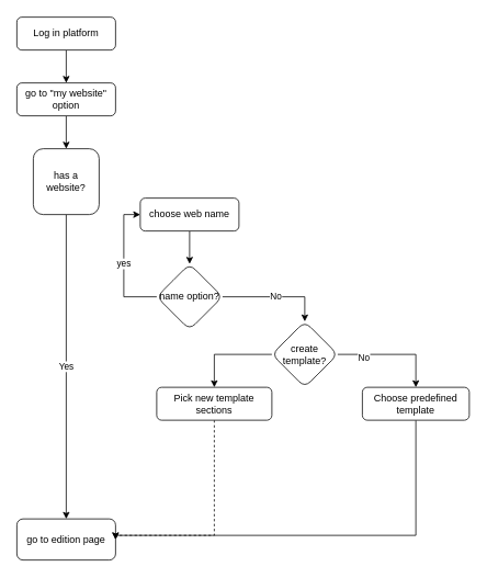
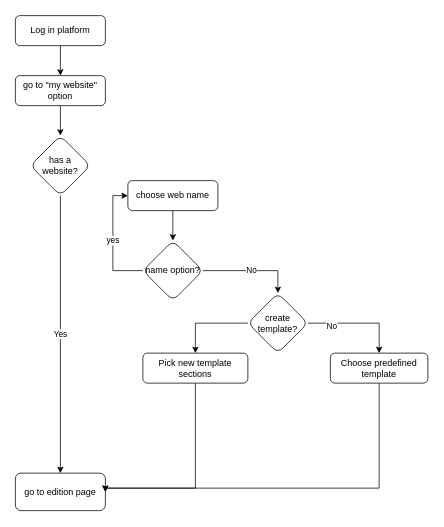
- <mxCell id="7" value="has a website?" style="whiteSpace=wrap;html=1;rounded=1;" vertex="1" parent="1"><mxGeometry x="40" y="180" width="80" height="80" as="geometry" /></mxCell>
+ <mxCell id="7" value="has a website?" style="rhombus;whiteSpace=wrap;html=1;rounded=1;" vertex="1" parent="1"><mxGeometry x="40" y="180" width="80" height="80" as="geometry" /></mxCell>
- <mxCell id="18" style="edgeStyle=orthogonalEdgeStyle;rounded=0;orthogonalLoop=1;jettySize=auto;html=1;entryX=1;entryY=0.5;entryDx=0;entryDy=0;dashed=1;" edge="1" parent="1" source="19" target="8"><mxGeometry relative="1" as="geometry"><Array as="points"><mxPoint x="260" y="650" /><mxPoint x="140" y="650" /></Array></mxGeometry></mxCell>
+ <mxCell id="18" style="edgeStyle=orthogonalEdgeStyle;rounded=0;orthogonalLoop=1;jettySize=auto;html=1;entryX=1;entryY=0.5;entryDx=0;entryDy=0;" edge="1" parent="1" source="19" target="8"><mxGeometry relative="1" as="geometry"><Array as="points"><mxPoint x="260" y="650" /><mxPoint x="140" y="650" /></Array></mxGeometry></mxCell>
